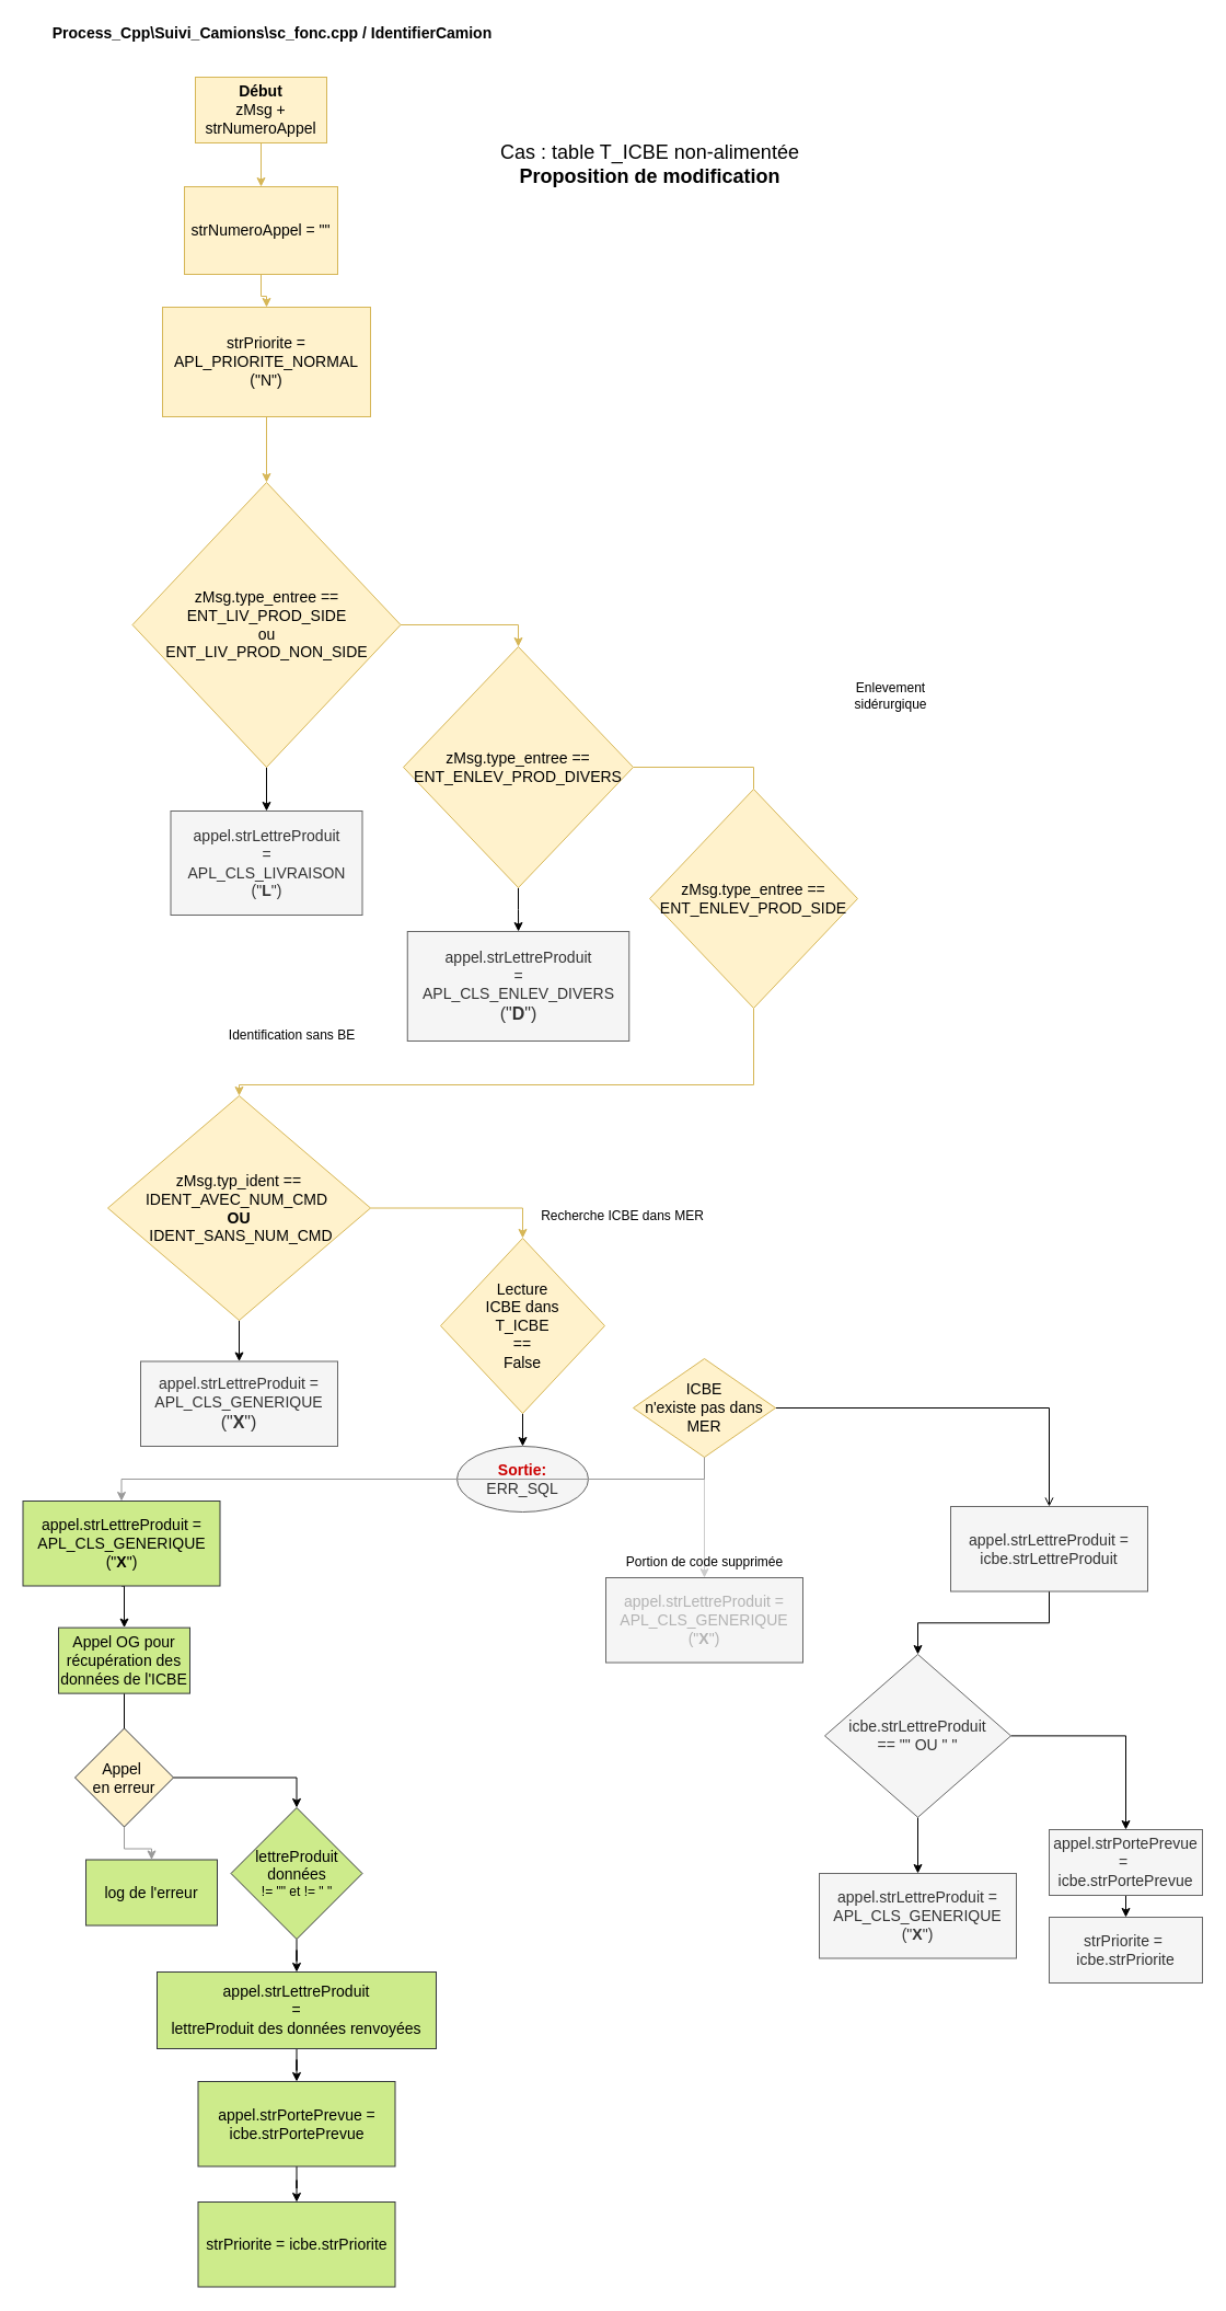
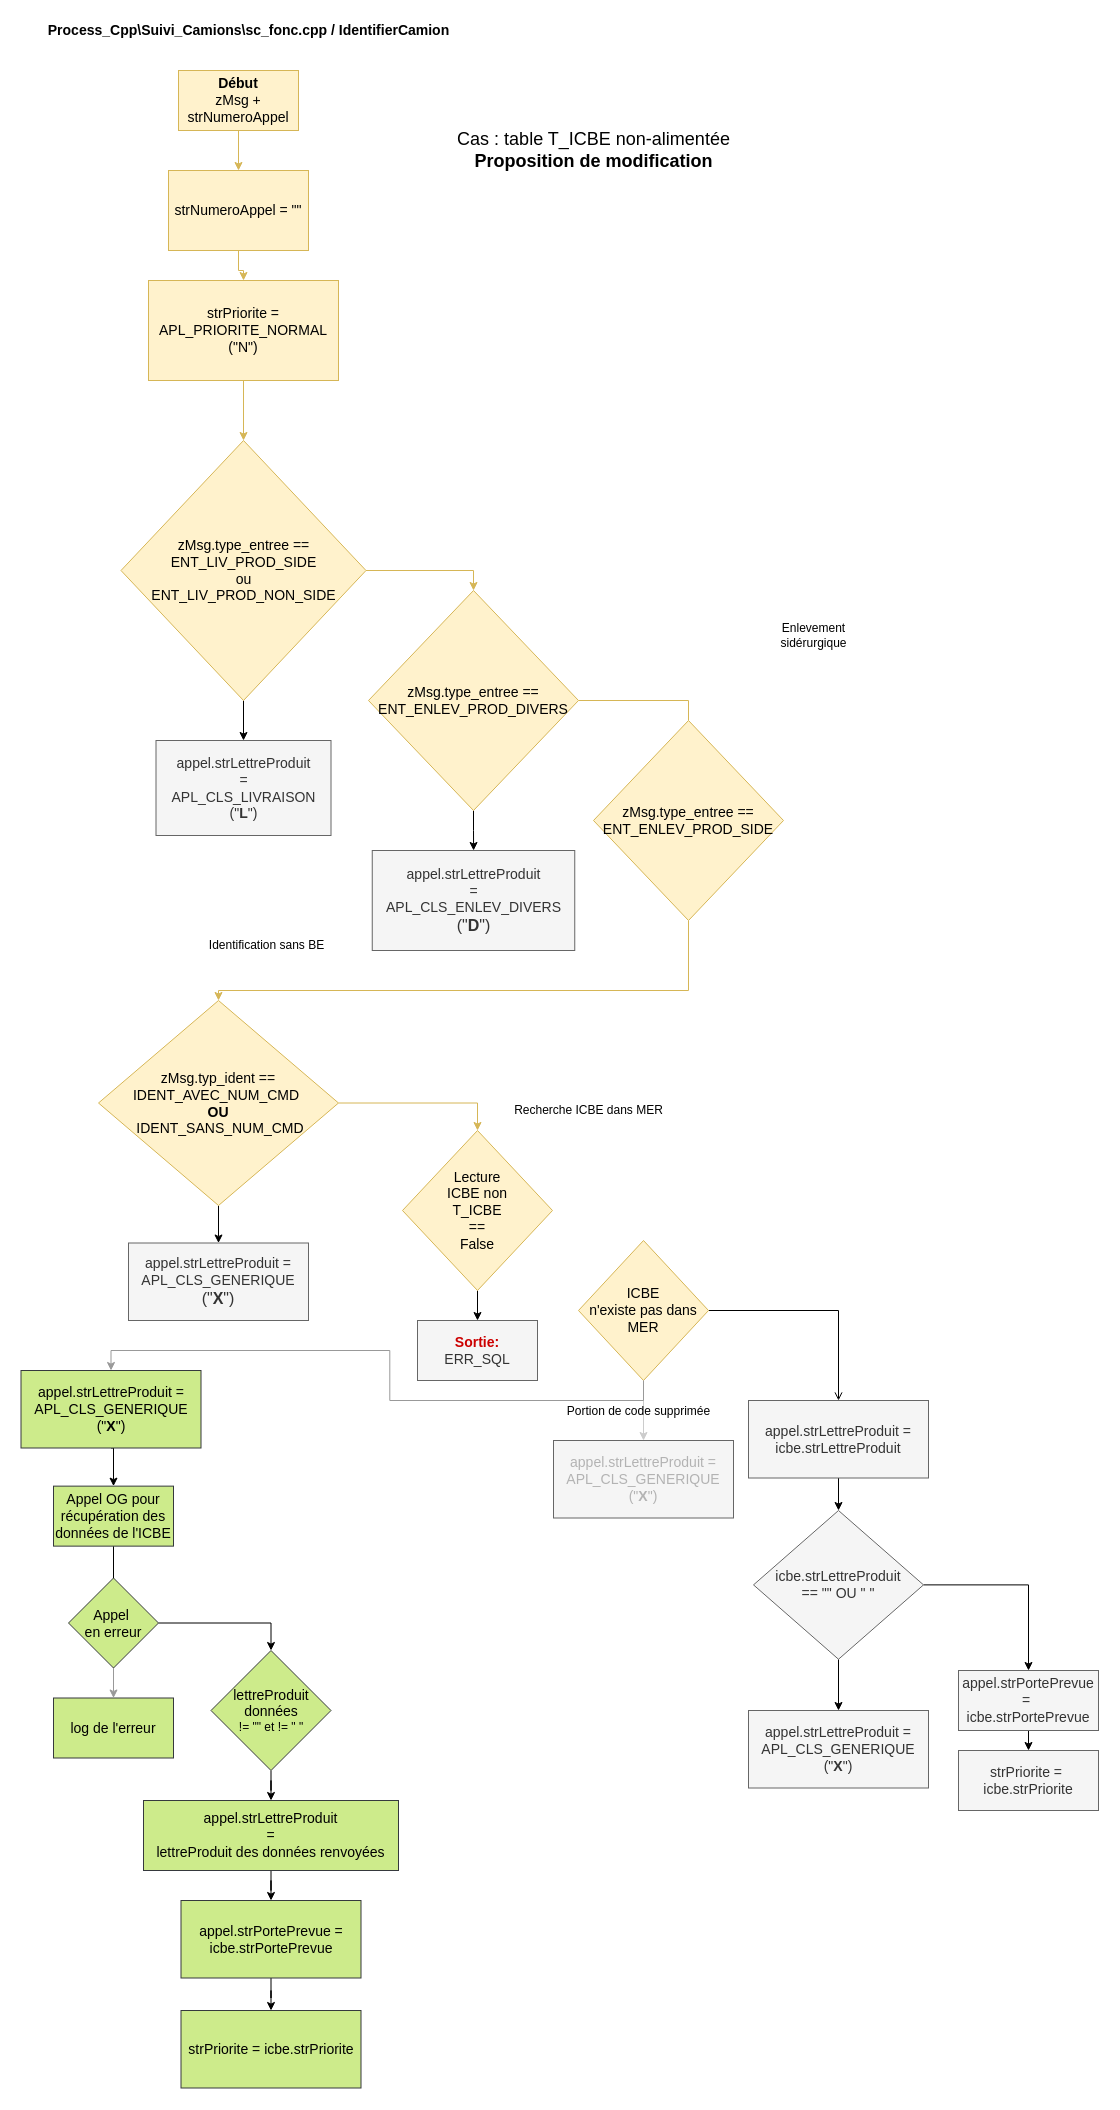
- <mxCell id="27" value="&lt;font style=&quot;font-size: 12px&quot;&gt;Recherche ICBE dans MER&lt;/font&gt;" style="text;html=1;align=center;verticalAlign=middle;resizable=0;points=[];autosize=1;strokeColor=none;fillColor=none;fontSize=10;" parent="1" vertex="1"><mxGeometry x="488" y="1100" width="160" height="20" as="geometry" /></mxCell>
+ <mxCell id="27" value="&lt;font style=&quot;font-size: 12px&quot;&gt;Recherche ICBE dans MER&lt;/font&gt;" style="text;html=1;align=center;verticalAlign=middle;resizable=0;points=[];autosize=1;strokeColor=none;fillColor=none;fontSize=10;" parent="1" vertex="1"><mxGeometry x="508" y="1100" width="160" height="20" as="geometry" /></mxCell>
- <mxCell id="26" value="Lecture &lt;br&gt;ICBE dans &lt;br&gt;T_ICBE&lt;br&gt;==&lt;br&gt;False" style="rhombus;whiteSpace=wrap;html=1;rounded=0;fontSize=14;strokeColor=#d6b656;fillColor=#fff2cc;" parent="1" vertex="1"><mxGeometry x="402" y="1130" width="150" height="160" as="geometry" /></mxCell>
+ <mxCell id="26" value="Lecture &lt;br&gt;ICBE non &lt;br&gt;T_ICBE&lt;br&gt;==&lt;br&gt;False" style="rhombus;whiteSpace=wrap;html=1;rounded=0;fontSize=14;strokeColor=#d6b656;fillColor=#fff2cc;" parent="1" vertex="1"><mxGeometry x="402" y="1130" width="150" height="160" as="geometry" /></mxCell>
- <mxCell id="31" value="ICBE &lt;br&gt;n'existe pas dans &lt;br&gt;MER" style="rhombus;whiteSpace=wrap;html=1;rounded=0;fontSize=14;strokeColor=#d6b656;fillColor=#fff2cc;" parent="1" vertex="1"><mxGeometry x="578" y="1240" width="130" height="90" as="geometry" /></mxCell>
+ <mxCell id="31" value="ICBE &lt;br&gt;n'existe pas dans &lt;br&gt;MER" style="rhombus;whiteSpace=wrap;html=1;rounded=0;fontSize=14;strokeColor=#d6b656;fillColor=#fff2cc;" parent="1" vertex="1"><mxGeometry x="578" y="1240" width="130" height="140" as="geometry" /></mxCell>
- <mxCell id="28" value="&lt;b&gt;&lt;font color=&quot;#cc0000&quot;&gt;Sortie:&lt;/font&gt;&lt;/b&gt;&lt;br&gt;ERR_SQL" style="ellipse;whiteSpace=wrap;html=1;fontSize=14;fontColor=#333333;strokeColor=#666666;fillColor=#f5f5f5;" parent="1" vertex="1"><mxGeometry x="417" y="1320" width="120" height="60" as="geometry" /></mxCell>
+ <mxCell id="28" value="&lt;b&gt;&lt;font color=&quot;#cc0000&quot;&gt;Sortie:&lt;/font&gt;&lt;/b&gt;&lt;br&gt;ERR_SQL" style="whiteSpace=wrap;html=1;rounded=0;fontSize=14;fontColor=#333333;strokeColor=#666666;fillColor=#f5f5f5;" parent="1" vertex="1"><mxGeometry x="417" y="1320" width="120" height="60" as="geometry" /></mxCell>
- <mxCell id="34" value="appel.strLettreProduit = icbe.strLettreProduit" style="whiteSpace=wrap;html=1;rounded=0;fontSize=14;fontColor=#333333;strokeColor=#666666;fillColor=#f5f5f5;" parent="1" vertex="1"><mxGeometry x="868" y="1375" width="180" height="77.5" as="geometry" /></mxCell>
+ <mxCell id="34" value="appel.strLettreProduit = icbe.strLettreProduit" style="whiteSpace=wrap;html=1;rounded=0;fontSize=14;fontColor=#333333;strokeColor=#666666;fillColor=#f5f5f5;" parent="1" vertex="1"><mxGeometry x="748" y="1400" width="180" height="77.5" as="geometry" /></mxCell>
- <mxCell id="52" value="&lt;font color=&quot;#000000&quot;&gt;Portion de code supprimée&lt;/font&gt;" style="text;html=1;align=center;verticalAlign=middle;resizable=0;points=[];autosize=1;strokeColor=none;fillColor=none;fontColor=#B3B3B3;" parent="1" vertex="1"><mxGeometry x="563" y="1416" width="160" height="20" as="geometry" /></mxCell>
+ <mxCell id="52" value="&lt;font color=&quot;#000000&quot;&gt;Portion de code supprimée&lt;/font&gt;" style="text;html=1;align=center;verticalAlign=middle;resizable=0;points=[];autosize=1;strokeColor=none;fillColor=none;fontColor=#B3B3B3;" parent="1" vertex="1"><mxGeometry x="558" y="1401" width="160" height="20" as="geometry" /></mxCell>
- <mxCell id="48" value="&lt;font style=&quot;font-size: 14px&quot;&gt;Appel&amp;nbsp;&lt;br&gt;en erreur&lt;/font&gt;" style="rhombus;whiteSpace=wrap;html=1;rounded=0;strokeColor=#36393d;fillColor=#fff2cc;" parent="1" vertex="1"><mxGeometry x="68" y="1577.5" width="90" height="90" as="geometry" /></mxCell>
+ <mxCell id="48" value="&lt;font style=&quot;font-size: 14px&quot;&gt;Appel&amp;nbsp;&lt;br&gt;en erreur&lt;/font&gt;" style="rhombus;whiteSpace=wrap;html=1;rounded=0;strokeColor=#36393d;fillColor=#cdeb8b;" parent="1" vertex="1"><mxGeometry x="68" y="1577.5" width="90" height="90" as="geometry" /></mxCell>
- <mxCell id="49" value="&lt;font style=&quot;font-size: 14px&quot;&gt;log de l'erreur&lt;/font&gt;" style="whiteSpace=wrap;html=1;rounded=0;strokeColor=#36393d;fillColor=#cdeb8b;" parent="1" vertex="1"><mxGeometry x="78" y="1697.5" width="120" height="60" as="geometry" /></mxCell>
+ <mxCell id="49" value="&lt;font style=&quot;font-size: 14px&quot;&gt;log de l'erreur&lt;/font&gt;" style="whiteSpace=wrap;html=1;rounded=0;strokeColor=#36393d;fillColor=#cdeb8b;" parent="1" vertex="1"><mxGeometry x="53" y="1697.5" width="120" height="60" as="geometry" /></mxCell>
